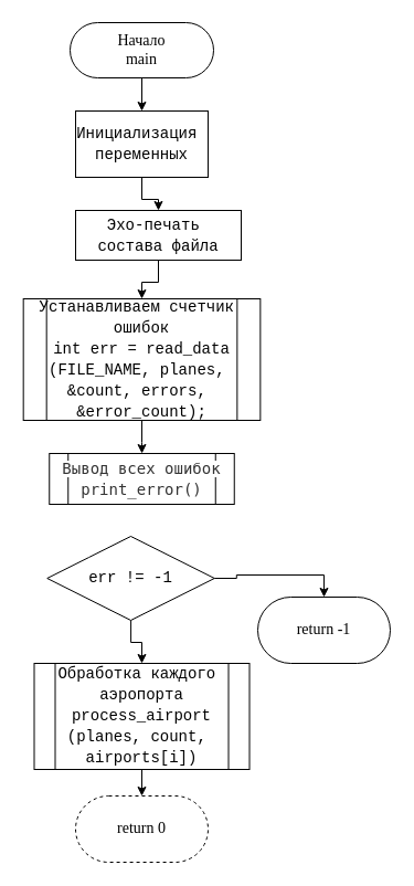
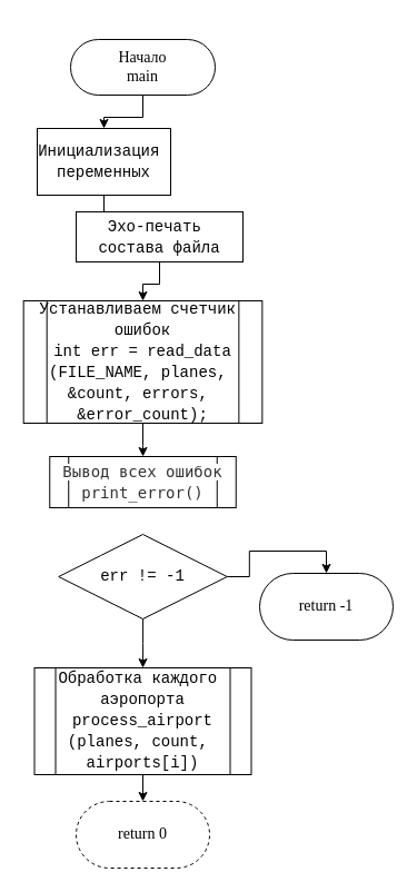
- <mxCell id="3" value="&lt;font style=&quot;background-color: light-dark(#ffffff, var(--ge-dark-color, #121212));&quot;&gt;Начало&lt;/font&gt;&lt;div&gt;&lt;font style=&quot;background-color: light-dark(#ffffff, var(--ge-dark-color, #121212));&quot;&gt;main&lt;/font&gt;&lt;/div&gt;" style="rounded=1;whiteSpace=wrap;html=1;arcSize=50;fontFamily=Consolas;fontSize=14;" parent="1" vertex="1"><mxGeometry x="63" y="20" width="130" height="50" as="geometry" /></mxCell>
+ <mxCell id="3" value="&lt;font style=&quot;background-color: light-dark(#ffffff, var(--ge-dark-color, #121212));&quot;&gt;Начало&lt;/font&gt;&lt;div&gt;&lt;font style=&quot;background-color: light-dark(#ffffff, var(--ge-dark-color, #121212));&quot;&gt;main&lt;/font&gt;&lt;/div&gt;" style="rounded=1;whiteSpace=wrap;html=1;arcSize=50;fontFamily=Consolas;fontSize=14;" parent="1" vertex="1"><mxGeometry x="63" y="35" width="130" height="50" as="geometry" /></mxCell>
- <mxCell id="5" value="&lt;div style=&quot;font-family: Consolas, &amp;quot;Courier New&amp;quot;, monospace; line-height: 19px; white-space: pre;&quot;&gt;&lt;div&gt;Инициализация &lt;/div&gt;&lt;div&gt;переменных&lt;/div&gt;&lt;/div&gt;" style="whiteSpace=wrap;html=1;fontSize=14;fontFamily=Consolas;rounded=1;arcSize=0;" parent="1" vertex="1"><mxGeometry x="68" y="100" width="120" height="60" as="geometry" /></mxCell>
+ <mxCell id="5" value="&lt;div style=&quot;font-family: Consolas, &amp;quot;Courier New&amp;quot;, monospace; line-height: 19px; white-space: pre;&quot;&gt;&lt;div&gt;Инициализация &lt;/div&gt;&lt;div&gt;переменных&lt;/div&gt;&lt;/div&gt;" style="whiteSpace=wrap;html=1;fontSize=14;fontFamily=Consolas;rounded=1;arcSize=0;" parent="1" vertex="1"><mxGeometry x="33" y="115" width="120" height="60" as="geometry" /></mxCell>
- <mxCell id="12" value="&lt;div style=&quot;font-family: Consolas, &amp;quot;Courier New&amp;quot;, monospace; line-height: 19px; white-space: pre;&quot;&gt;&lt;div style=&quot;line-height: 19px;&quot;&gt;&lt;div style=&quot;line-height: 19px;&quot;&gt;&lt;div style=&quot;line-height: 19px;&quot;&gt;&lt;span style=&quot;color: light-dark(rgb(0, 0, 0), rgb(237, 237, 237)); background-color: transparent;&quot;&gt;err != -1&lt;/span&gt;&lt;/div&gt;&lt;/div&gt;&lt;/div&gt;&lt;/div&gt;" style="rhombus;whiteSpace=wrap;html=1;rounded=1;strokeColor=default;align=center;verticalAlign=middle;arcSize=0;fontFamily=Consolas;fontSize=14;fontColor=default;fillColor=default;" parent="1" vertex="1"><mxGeometry x="42.26" y="485" width="151.5" height="76" as="geometry" /></mxCell>
+ <mxCell id="12" value="&lt;div style=&quot;font-family: Consolas, &amp;quot;Courier New&amp;quot;, monospace; line-height: 19px; white-space: pre;&quot;&gt;&lt;div style=&quot;line-height: 19px;&quot;&gt;&lt;div style=&quot;line-height: 19px;&quot;&gt;&lt;div style=&quot;line-height: 19px;&quot;&gt;&lt;span style=&quot;color: light-dark(rgb(0, 0, 0), rgb(237, 237, 237)); background-color: transparent;&quot;&gt;err != -1&lt;/span&gt;&lt;/div&gt;&lt;/div&gt;&lt;/div&gt;&lt;/div&gt;" style="rhombus;whiteSpace=wrap;html=1;rounded=1;strokeColor=default;align=center;verticalAlign=middle;arcSize=0;fontFamily=Consolas;fontSize=14;fontColor=default;fillColor=default;" parent="1" vertex="1"><mxGeometry x="52.26" y="480" width="151.5" height="76" as="geometry" /></mxCell>
- <mxCell id="14" value="return -1" style="whiteSpace=wrap;html=1;fontSize=14;fontFamily=Consolas;rounded=1;arcSize=50;" parent="1" vertex="1"><mxGeometry x="233" y="540" width="120" height="60" as="geometry" /></mxCell>
+ <mxCell id="14" value="return -1" style="whiteSpace=wrap;html=1;fontSize=14;fontFamily=Consolas;rounded=1;arcSize=50;" parent="1" vertex="1"><mxGeometry x="233" y="515" width="120" height="60" as="geometry" /></mxCell>
